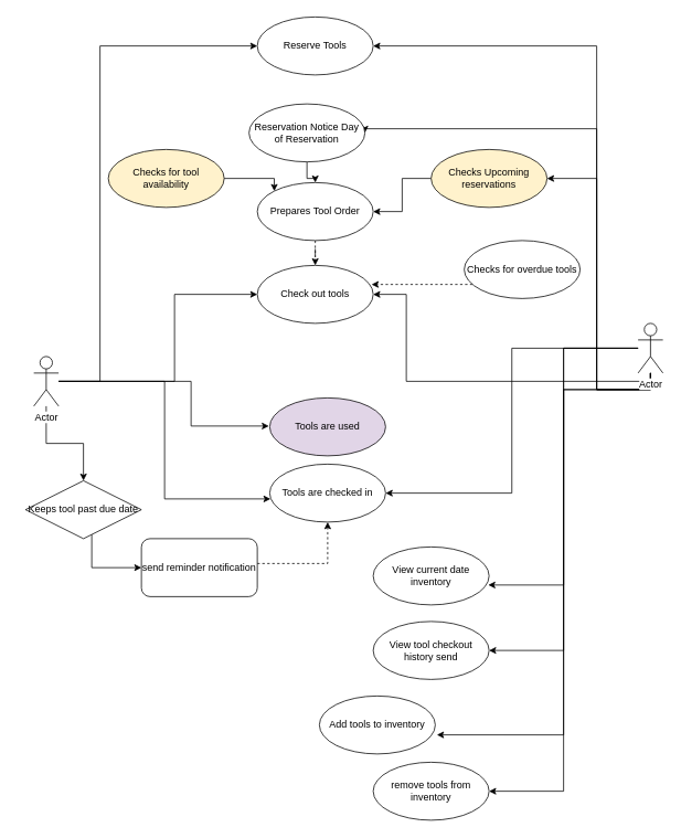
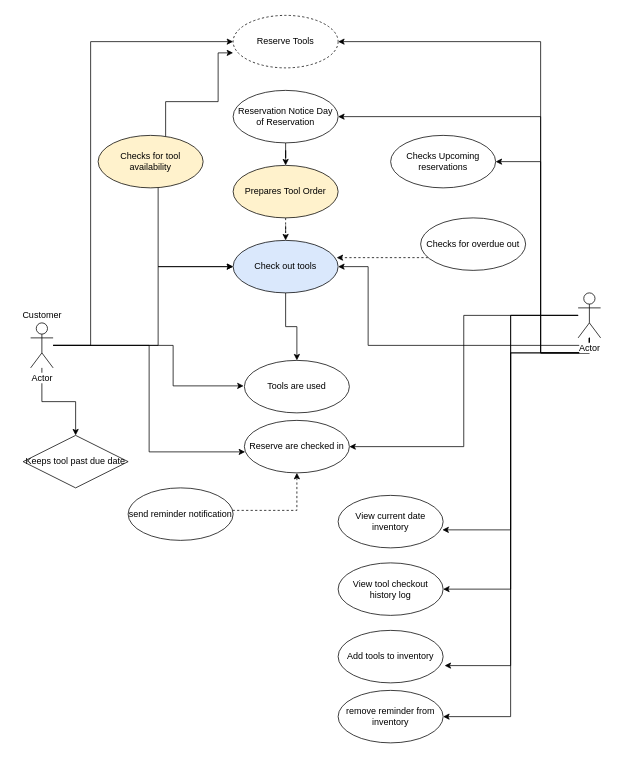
- <mxCell id="18" value="Reserve Tools" style="ellipse;whiteSpace=wrap;html=1;" parent="1" vertex="1"><mxGeometry x="310" y="20" width="140" height="70" as="geometry" /></mxCell>
+ <mxCell id="18" value="Reserve Tools" style="ellipse;whiteSpace=wrap;html=1;dashed=1;" parent="1" vertex="1"><mxGeometry x="310" y="20" width="140" height="70" as="geometry" /></mxCell>
+ <mxCell id="33" style="edgeStyle=orthogonalEdgeStyle;rounded=0;orthogonalLoop=1;jettySize=auto;html=1;entryX=0;entryY=0.714;entryDx=0;entryDy=0;entryPerimeter=0;" parent="1" source="36" target="18" edge="1"><mxGeometry relative="1" as="geometry"><Array as="points"><mxPoint x="220" y="135" /><mxPoint x="290" y="135" /><mxPoint x="290" y="70" /></Array></mxGeometry></mxCell>
- <mxCell id="20" value="Reservation Notice Day of Reservation" style="ellipse;whiteSpace=wrap;html=1;" parent="1" vertex="1"><mxGeometry x="300" y="125" width="140" height="70" as="geometry" /></mxCell>
+ <mxCell id="20" value="Reservation Notice Day of Reservation" style="ellipse;whiteSpace=wrap;html=1;" parent="1" vertex="1"><mxGeometry x="310" y="120" width="140" height="70" as="geometry" /></mxCell>
- <mxCell id="35" style="edgeStyle=orthogonalEdgeStyle;rounded=0;orthogonalLoop=1;jettySize=auto;html=1;entryX=0;entryY=0;entryDx=0;entryDy=0;" parent="1" source="36" target="22" edge="1"><mxGeometry relative="1" as="geometry"><Array as="points"><mxPoint x="331" y="215" /></Array></mxGeometry></mxCell>
- <mxCell id="38" value="Checks Upcoming reservations" style="ellipse;whiteSpace=wrap;html=1;fillColor=#fff2cc;" parent="1" vertex="1"><mxGeometry x="520" y="180" width="140" height="70" as="geometry" /></mxCell>
+ <mxCell id="38" value="Checks Upcoming reservations" style="ellipse;whiteSpace=wrap;html=1;" parent="1" vertex="1"><mxGeometry x="520" y="180" width="140" height="70" as="geometry" /></mxCell>
- <mxCell id="37" style="edgeStyle=orthogonalEdgeStyle;rounded=0;orthogonalLoop=1;jettySize=auto;html=1;entryX=1;entryY=0.5;entryDx=0;entryDy=0;" parent="1" source="38" target="22" edge="1"><mxGeometry relative="1" as="geometry" /></mxCell>
- <mxCell id="22" value="Prepares Tool Order" style="ellipse;whiteSpace=wrap;html=1;" parent="1" vertex="1"><mxGeometry x="310" y="220" width="140" height="70" as="geometry" /></mxCell>
+ <mxCell id="22" value="Prepares Tool Order" style="ellipse;whiteSpace=wrap;html=1;fillColor=#fff2cc;" parent="1" vertex="1"><mxGeometry x="310" y="220" width="140" height="70" as="geometry" /></mxCell>
+ <mxCell id="34" style="edgeStyle=orthogonalEdgeStyle;rounded=0;orthogonalLoop=1;jettySize=auto;html=1;entryX=0;entryY=0.5;entryDx=0;entryDy=0;" parent="1" source="36" target="24" edge="1"><mxGeometry relative="1" as="geometry"><Array as="points"><mxPoint x="210" y="355" /></Array></mxGeometry></mxCell>
- <mxCell id="32" value="Checks for overdue tools" style="ellipse;whiteSpace=wrap;html=1;" parent="1" vertex="1"><mxGeometry x="560" y="290" width="140" height="70" as="geometry" /></mxCell>
+ <mxCell id="32" value="Checks for overdue out" style="ellipse;whiteSpace=wrap;html=1;" parent="1" vertex="1"><mxGeometry x="560" y="290" width="140" height="70" as="geometry" /></mxCell>
- <mxCell id="24" value="Check out tools" style="ellipse;whiteSpace=wrap;html=1;" parent="1" vertex="1"><mxGeometry x="310" y="320" width="140" height="70" as="geometry" /></mxCell>
+ <mxCell id="24" value="Check out tools" style="ellipse;whiteSpace=wrap;html=1;fillColor=#dae8fc;" parent="1" vertex="1"><mxGeometry x="310" y="320" width="140" height="70" as="geometry" /></mxCell>
+ <mxCell id="43" value="Customer" style="text;html=1;align=center;verticalAlign=middle;resizable=0;points=[];autosize=1;" parent="1" vertex="1"><mxGeometry x="20" y="410" width="70" height="20" as="geometry" /></mxCell>
+ <mxCell id="23" value="" style="edgeStyle=orthogonalEdgeStyle;rounded=0;orthogonalLoop=1;jettySize=auto;html=1;" parent="1" source="24" target="25" edge="1"><mxGeometry relative="1" as="geometry" /></mxCell>
- <mxCell id="25" value="Tools are used" style="ellipse;whiteSpace=wrap;html=1;fillColor=#e1d5e7;" parent="1" vertex="1"><mxGeometry x="325" y="480" width="140" height="70" as="geometry" /></mxCell>
+ <mxCell id="25" value="Tools are used" style="ellipse;whiteSpace=wrap;html=1;" parent="1" vertex="1"><mxGeometry x="325" y="480" width="140" height="70" as="geometry" /></mxCell>
- <mxCell id="26" value="Tools are checked in" style="ellipse;whiteSpace=wrap;html=1;" parent="1" vertex="1"><mxGeometry x="325" y="560" width="140" height="70" as="geometry" /></mxCell>
+ <mxCell id="26" value="Reserve are checked in" style="ellipse;whiteSpace=wrap;html=1;" parent="1" vertex="1"><mxGeometry x="325" y="560" width="140" height="70" as="geometry" /></mxCell>
- <mxCell id="27" value="" style="edgeStyle=orthogonalEdgeStyle;rounded=0;orthogonalLoop=1;jettySize=auto;html=1;" parent="1" source="28" target="30" edge="1"><mxGeometry relative="1" as="geometry"><Array as="points"><mxPoint x="110" y="685" /></Array></mxGeometry></mxCell>
- <mxCell id="30" value="send reminder notification" style="whiteSpace=wrap;html=1;rounded=1;" parent="1" vertex="1"><mxGeometry x="170" y="650" width="140" height="70" as="geometry" /></mxCell>
+ <mxCell id="30" value="send reminder notification" style="ellipse;whiteSpace=wrap;html=1;" parent="1" vertex="1"><mxGeometry x="170" y="650" width="140" height="70" as="geometry" /></mxCell>
- <mxCell id="40" value="View tool checkout history send" style="ellipse;whiteSpace=wrap;html=1;" parent="1" vertex="1"><mxGeometry x="450" y="750" width="140" height="70" as="geometry" /></mxCell>
+ <mxCell id="40" value="View tool checkout history log" style="ellipse;whiteSpace=wrap;html=1;" parent="1" vertex="1"><mxGeometry x="450" y="750" width="140" height="70" as="geometry" /></mxCell>
- <mxCell id="41" value="Add tools to inventory" style="ellipse;whiteSpace=wrap;html=1;" parent="1" vertex="1"><mxGeometry x="385" y="840" width="140" height="70" as="geometry" /></mxCell>
+ <mxCell id="41" value="Add tools to inventory" style="ellipse;whiteSpace=wrap;html=1;" parent="1" vertex="1"><mxGeometry x="450" y="840" width="140" height="70" as="geometry" /></mxCell>
- <mxCell id="42" value="remove tools from inventory" style="ellipse;whiteSpace=wrap;html=1;" parent="1" vertex="1"><mxGeometry x="450" y="920" width="140" height="70" as="geometry" /></mxCell>
+ <mxCell id="42" value="remove reminder from inventory" style="ellipse;whiteSpace=wrap;html=1;" parent="1" vertex="1"><mxGeometry x="450" y="920" width="140" height="70" as="geometry" /></mxCell>
